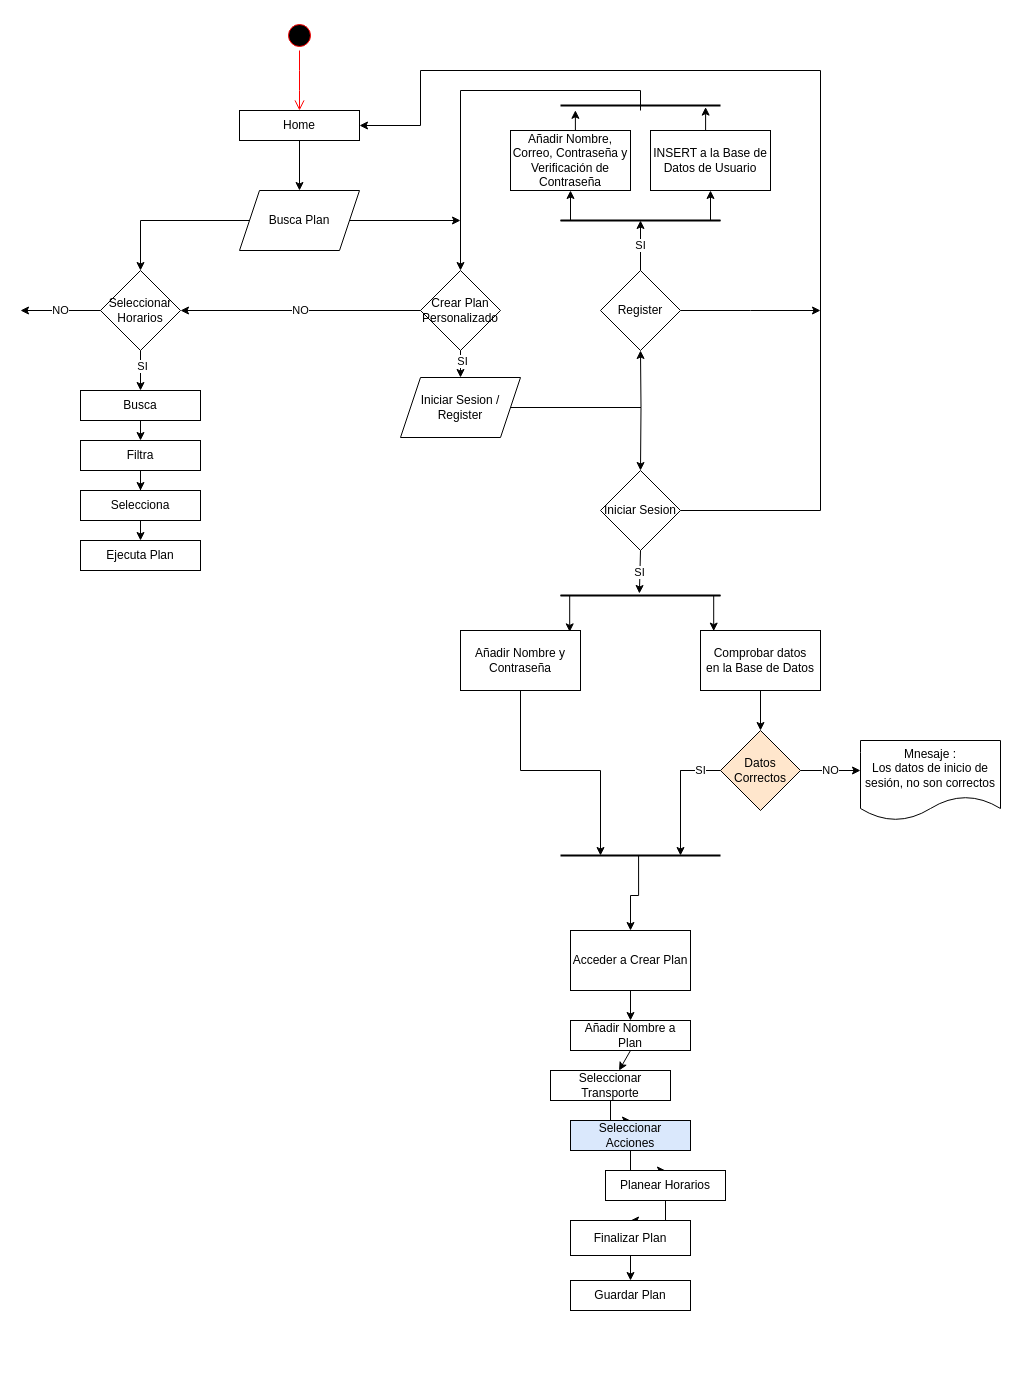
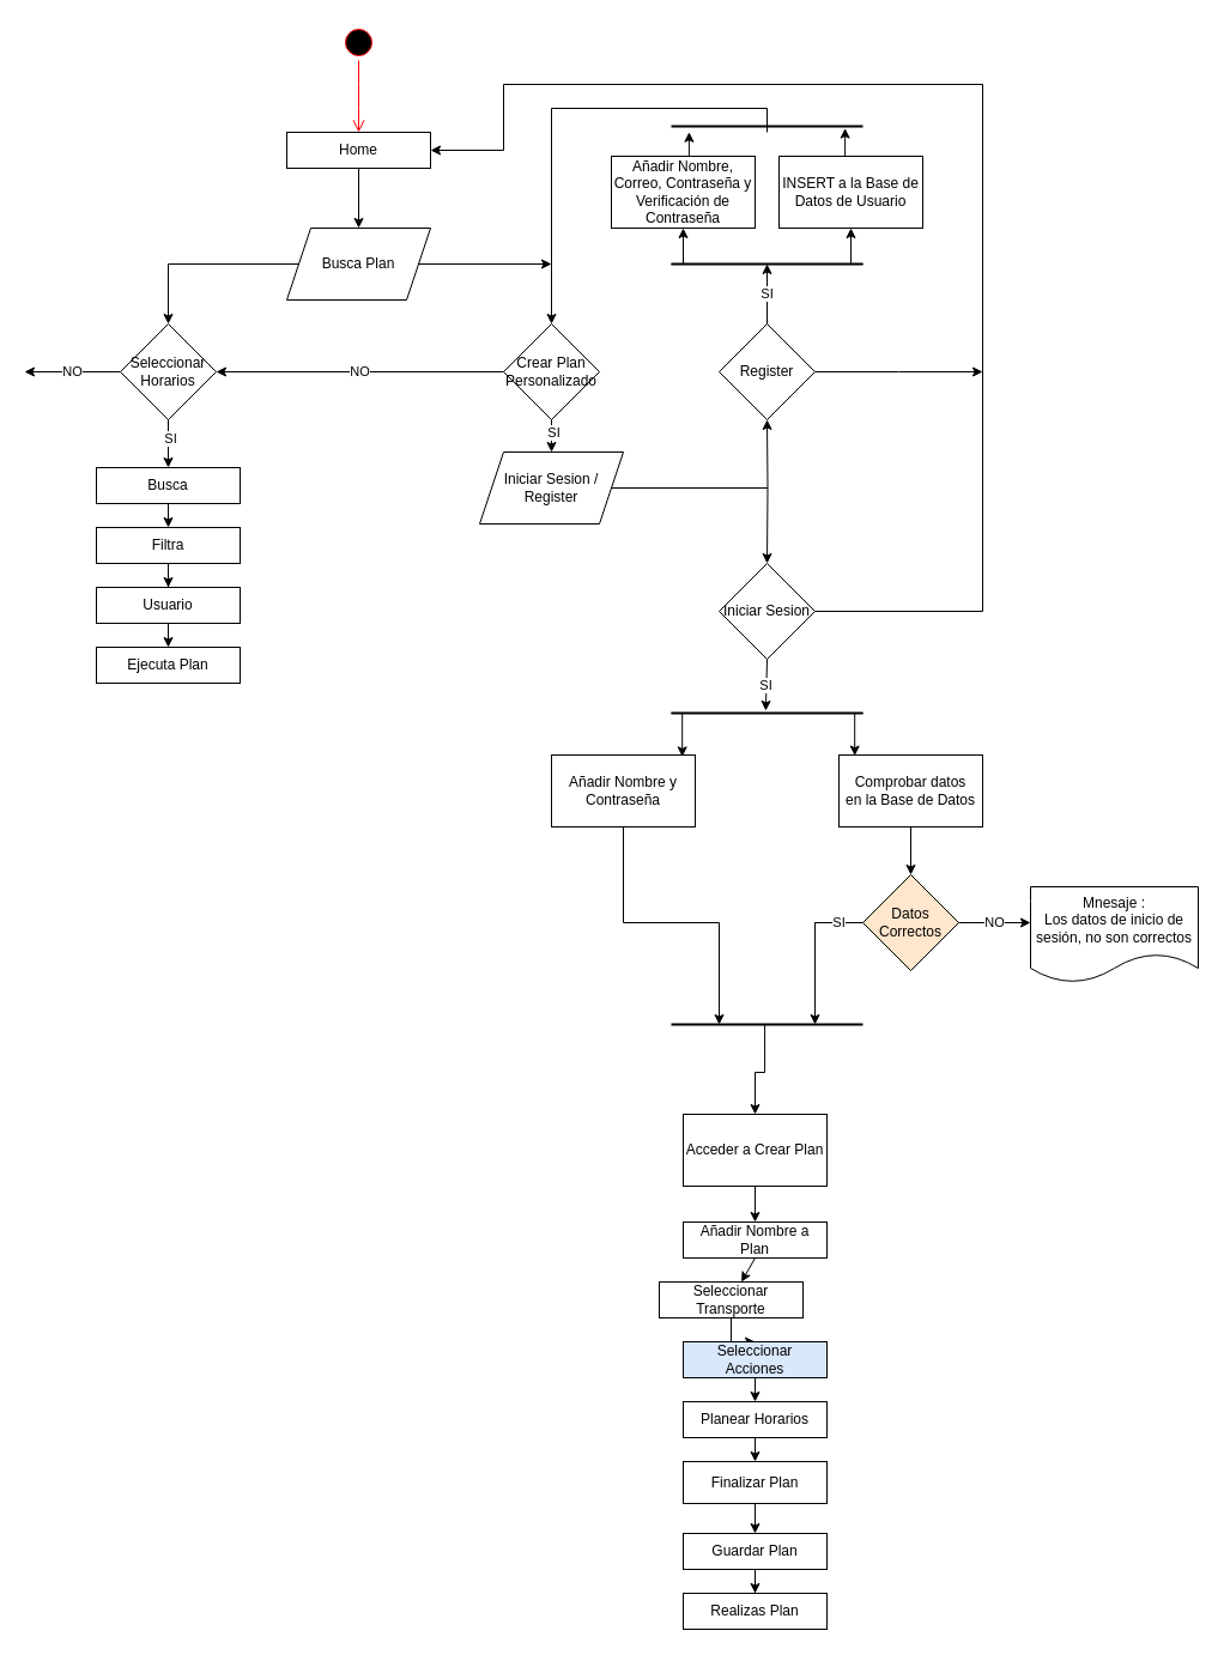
- <mxCell id="15" value="Selecciona" style="rounded=0;whiteSpace=wrap;html=1;" vertex="1" parent="1"><mxGeometry x="80" y="490" width="120" height="30" as="geometry" /></mxCell>
+ <mxCell id="15" value="Usuario" style="rounded=0;whiteSpace=wrap;html=1;" vertex="1" parent="1"><mxGeometry x="80" y="490" width="120" height="30" as="geometry" /></mxCell>
- <mxCell id="28" value="Planear Horarios" style="rounded=0;whiteSpace=wrap;html=1;" vertex="1" parent="1"><mxGeometry x="605" y="1170" width="120" height="30" as="geometry" /></mxCell>
+ <mxCell id="28" value="Planear Horarios" style="rounded=0;whiteSpace=wrap;html=1;" vertex="1" parent="1"><mxGeometry x="570" y="1170" width="120" height="30" as="geometry" /></mxCell>
+ <mxCell id="51" style="edgeStyle=orthogonalEdgeStyle;rounded=0;orthogonalLoop=1;jettySize=auto;html=1;" edge="1" parent="1" source="52" target="31"><mxGeometry relative="1" as="geometry"><mxPoint x="630" y="1349" as="targetPoint" /></mxGeometry></mxCell>
+ <mxCell id="31" value="Realizas Plan" style="rounded=0;whiteSpace=wrap;html=1;" vertex="1" parent="1"><mxGeometry x="570" y="1330" width="120" height="30" as="geometry" /></mxCell>
